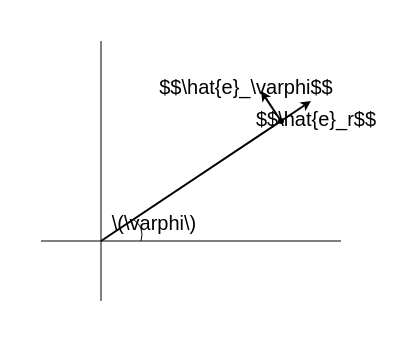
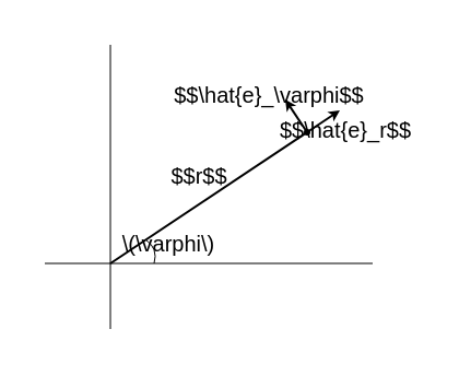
+ <mxCell id="9" value="&lt;font style=&quot;font-size: 10px;&quot;&gt;$$r$$&lt;/font&gt;" style="text;html=1;align=center;verticalAlign=middle;whiteSpace=wrap;rounded=0;" vertex="1" parent="1"><mxGeometry x="61" y="65" width="60" height="30" as="geometry" /></mxCell>
